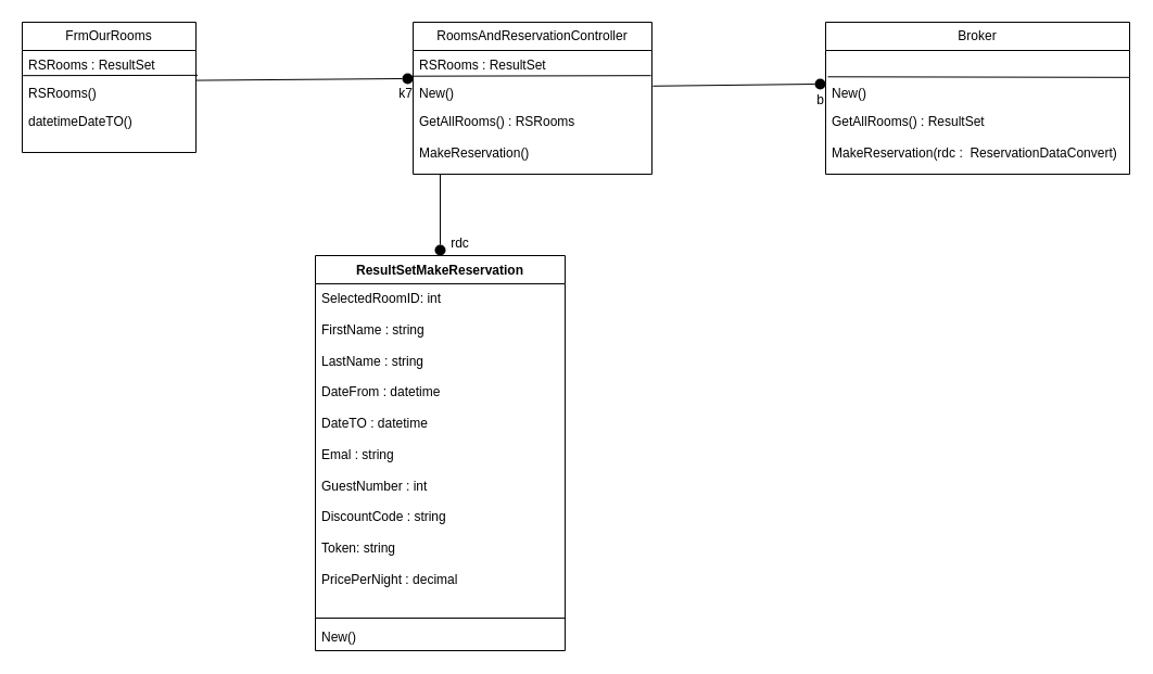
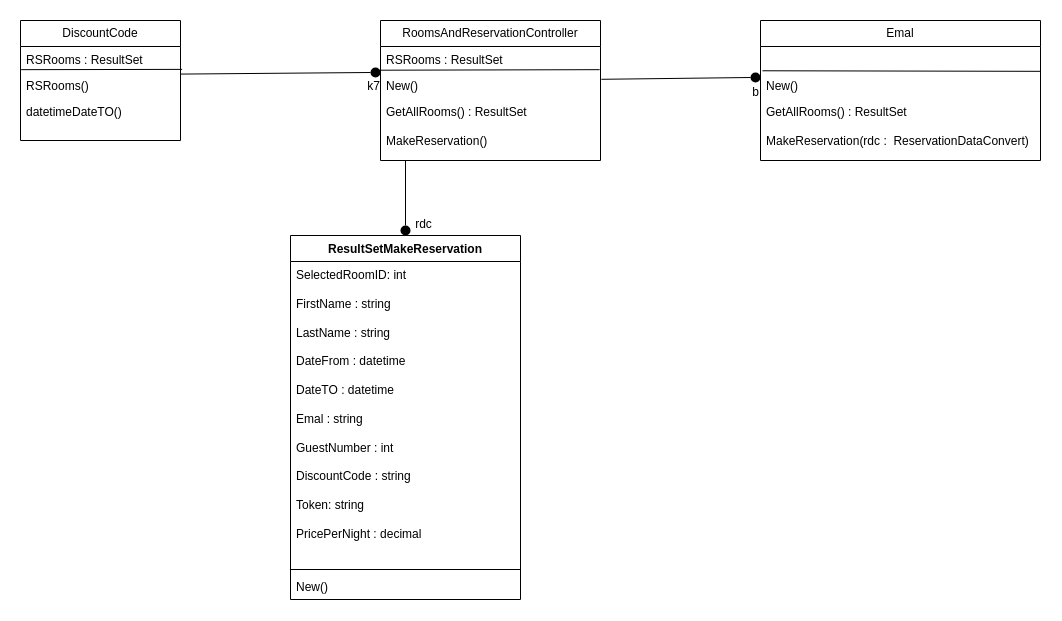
- <mxCell id="12" value="FrmOurRooms" style="swimlane;fontStyle=0;childLayout=stackLayout;horizontal=1;startSize=26;fillColor=none;horizontalStack=0;resizeParent=1;resizeParentMax=0;resizeLast=0;collapsible=1;marginBottom=0;whiteSpace=wrap;html=1;" vertex="1" parent="1"><mxGeometry x="20" y="20" width="160" height="120" as="geometry" /></mxCell>
+ <mxCell id="12" value="DiscountCode" style="swimlane;fontStyle=0;childLayout=stackLayout;horizontal=1;startSize=26;fillColor=none;horizontalStack=0;resizeParent=1;resizeParentMax=0;resizeLast=0;collapsible=1;marginBottom=0;whiteSpace=wrap;html=1;" vertex="1" parent="1"><mxGeometry x="20" y="20" width="160" height="120" as="geometry" /></mxCell>
- <mxCell id="2" value="Broker" style="swimlane;fontStyle=0;childLayout=stackLayout;horizontal=1;startSize=26;fillColor=none;horizontalStack=0;resizeParent=1;resizeParentMax=0;resizeLast=0;collapsible=1;marginBottom=0;whiteSpace=wrap;html=1;" vertex="1" parent="1"><mxGeometry x="760" y="20" width="280" height="140" as="geometry" /></mxCell>
+ <mxCell id="2" value="Emal" style="swimlane;fontStyle=0;childLayout=stackLayout;horizontal=1;startSize=26;fillColor=none;horizontalStack=0;resizeParent=1;resizeParentMax=0;resizeLast=0;collapsible=1;marginBottom=0;whiteSpace=wrap;html=1;" vertex="1" parent="1"><mxGeometry x="760" y="20" width="280" height="140" as="geometry" /></mxCell>
- <mxCell id="10" value="GetAllRooms() : RSRooms&lt;br&gt;&lt;br&gt;MakeReservation()" style="text;strokeColor=none;fillColor=none;align=left;verticalAlign=top;spacingLeft=4;spacingRight=4;overflow=hidden;rotatable=0;points=[[0,0.5],[1,0.5]];portConstraint=eastwest;whiteSpace=wrap;html=1;" vertex="1" parent="7"><mxGeometry y="78" width="220" height="62" as="geometry" /></mxCell>
+ <mxCell id="10" value="GetAllRooms() : ResultSet&lt;br&gt;&lt;br&gt;MakeReservation()" style="text;strokeColor=none;fillColor=none;align=left;verticalAlign=top;spacingLeft=4;spacingRight=4;overflow=hidden;rotatable=0;points=[[0,0.5],[1,0.5]];portConstraint=eastwest;whiteSpace=wrap;html=1;" vertex="1" parent="7"><mxGeometry y="78" width="220" height="62" as="geometry" /></mxCell>
